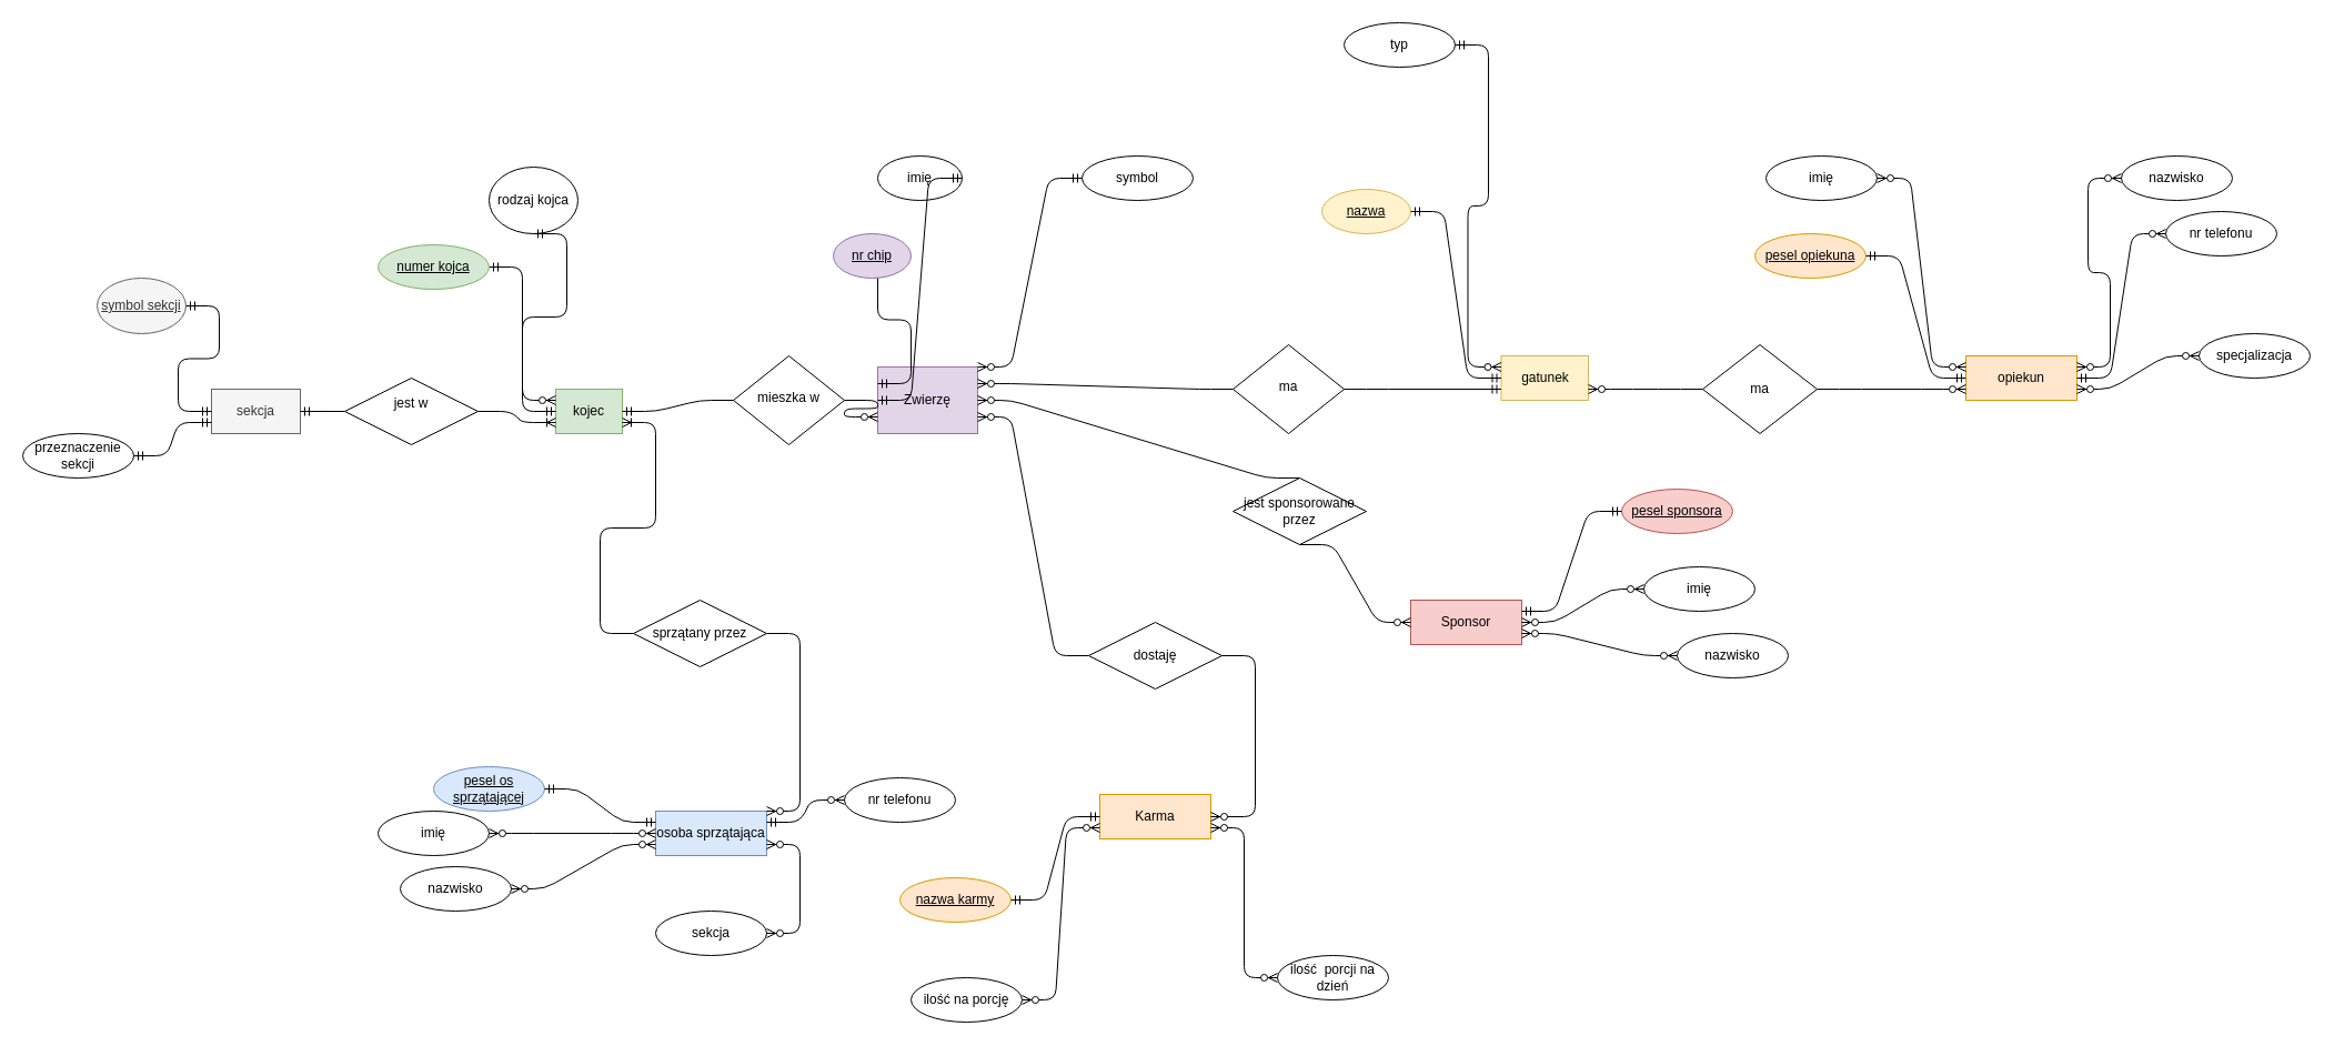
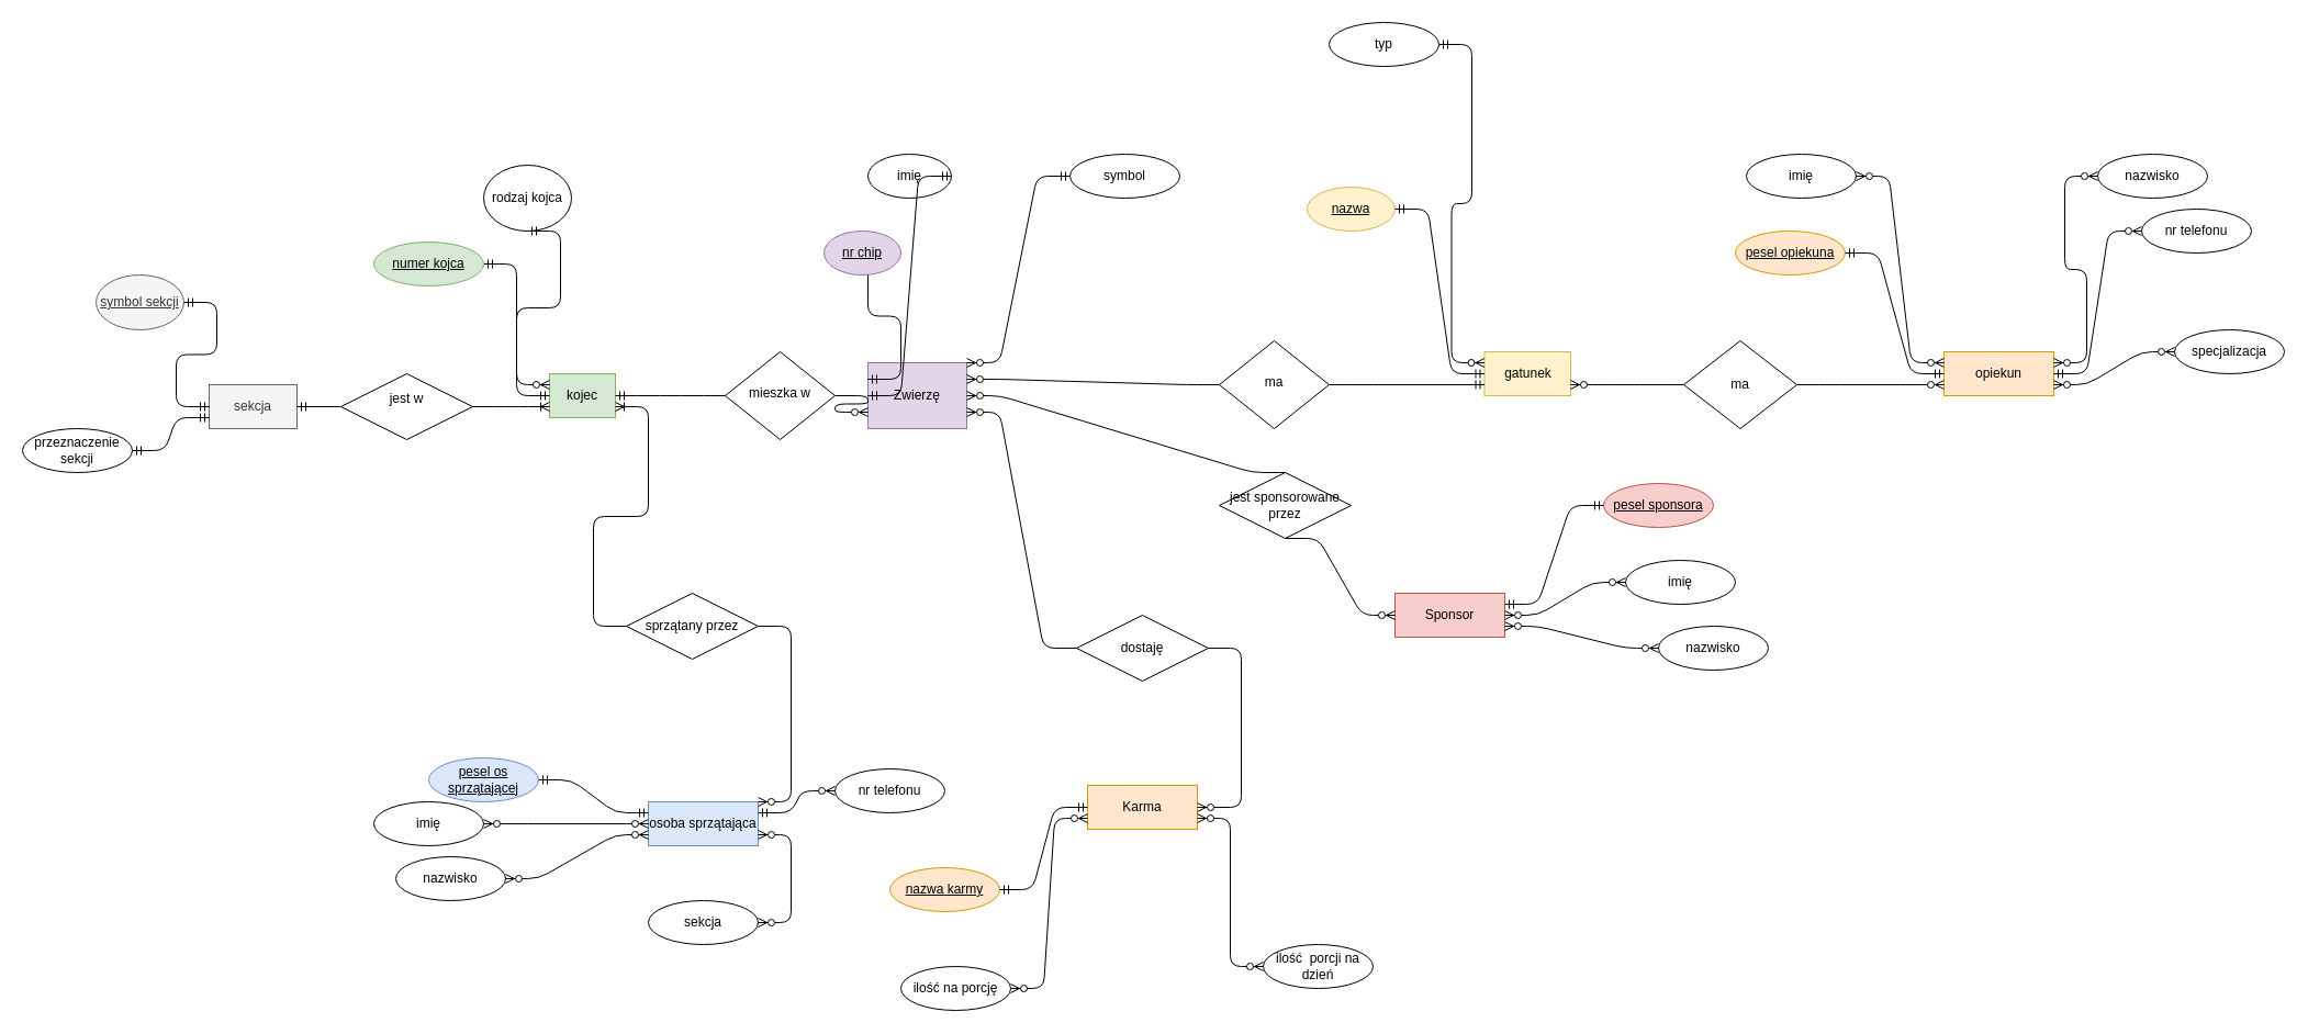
- <mxCell id="6" value="kojec" style="rounded=0;whiteSpace=wrap;html=1;fillColor=#d5e8d4;strokeColor=#82b366;" vertex="1" parent="1"><mxGeometry x="500" y="350" width="60" height="40" as="geometry" /></mxCell>
+ <mxCell id="6" value="kojec" style="rounded=0;whiteSpace=wrap;html=1;fillColor=#d5e8d4;strokeColor=#82b366;" vertex="1" parent="1"><mxGeometry x="500" y="340" width="60" height="40" as="geometry" /></mxCell>
